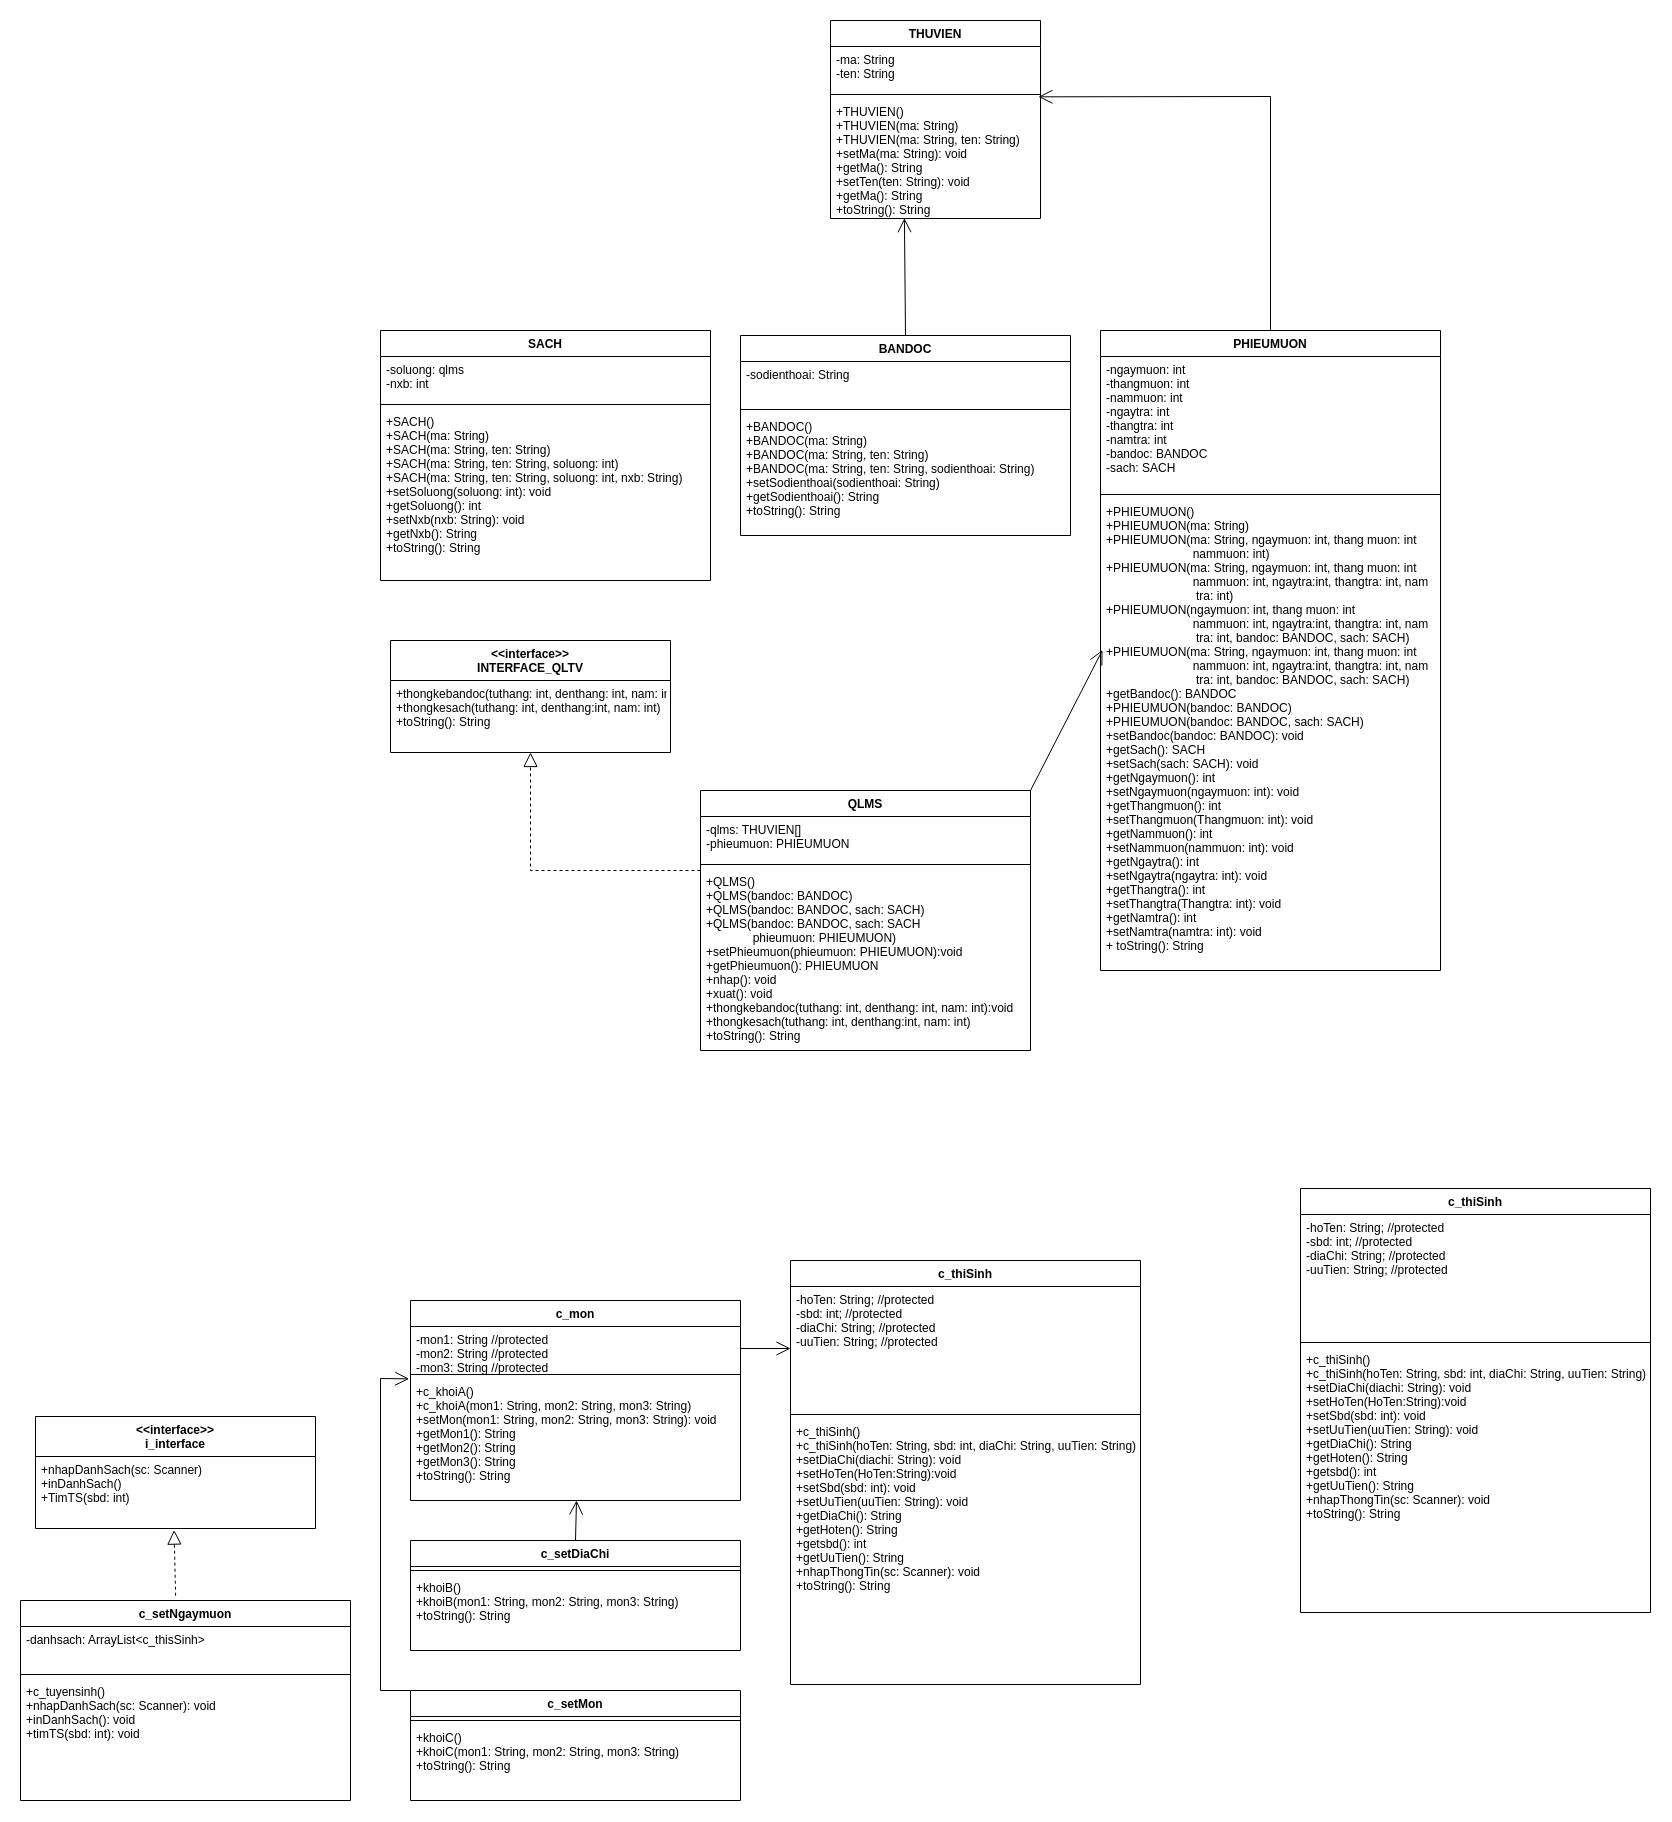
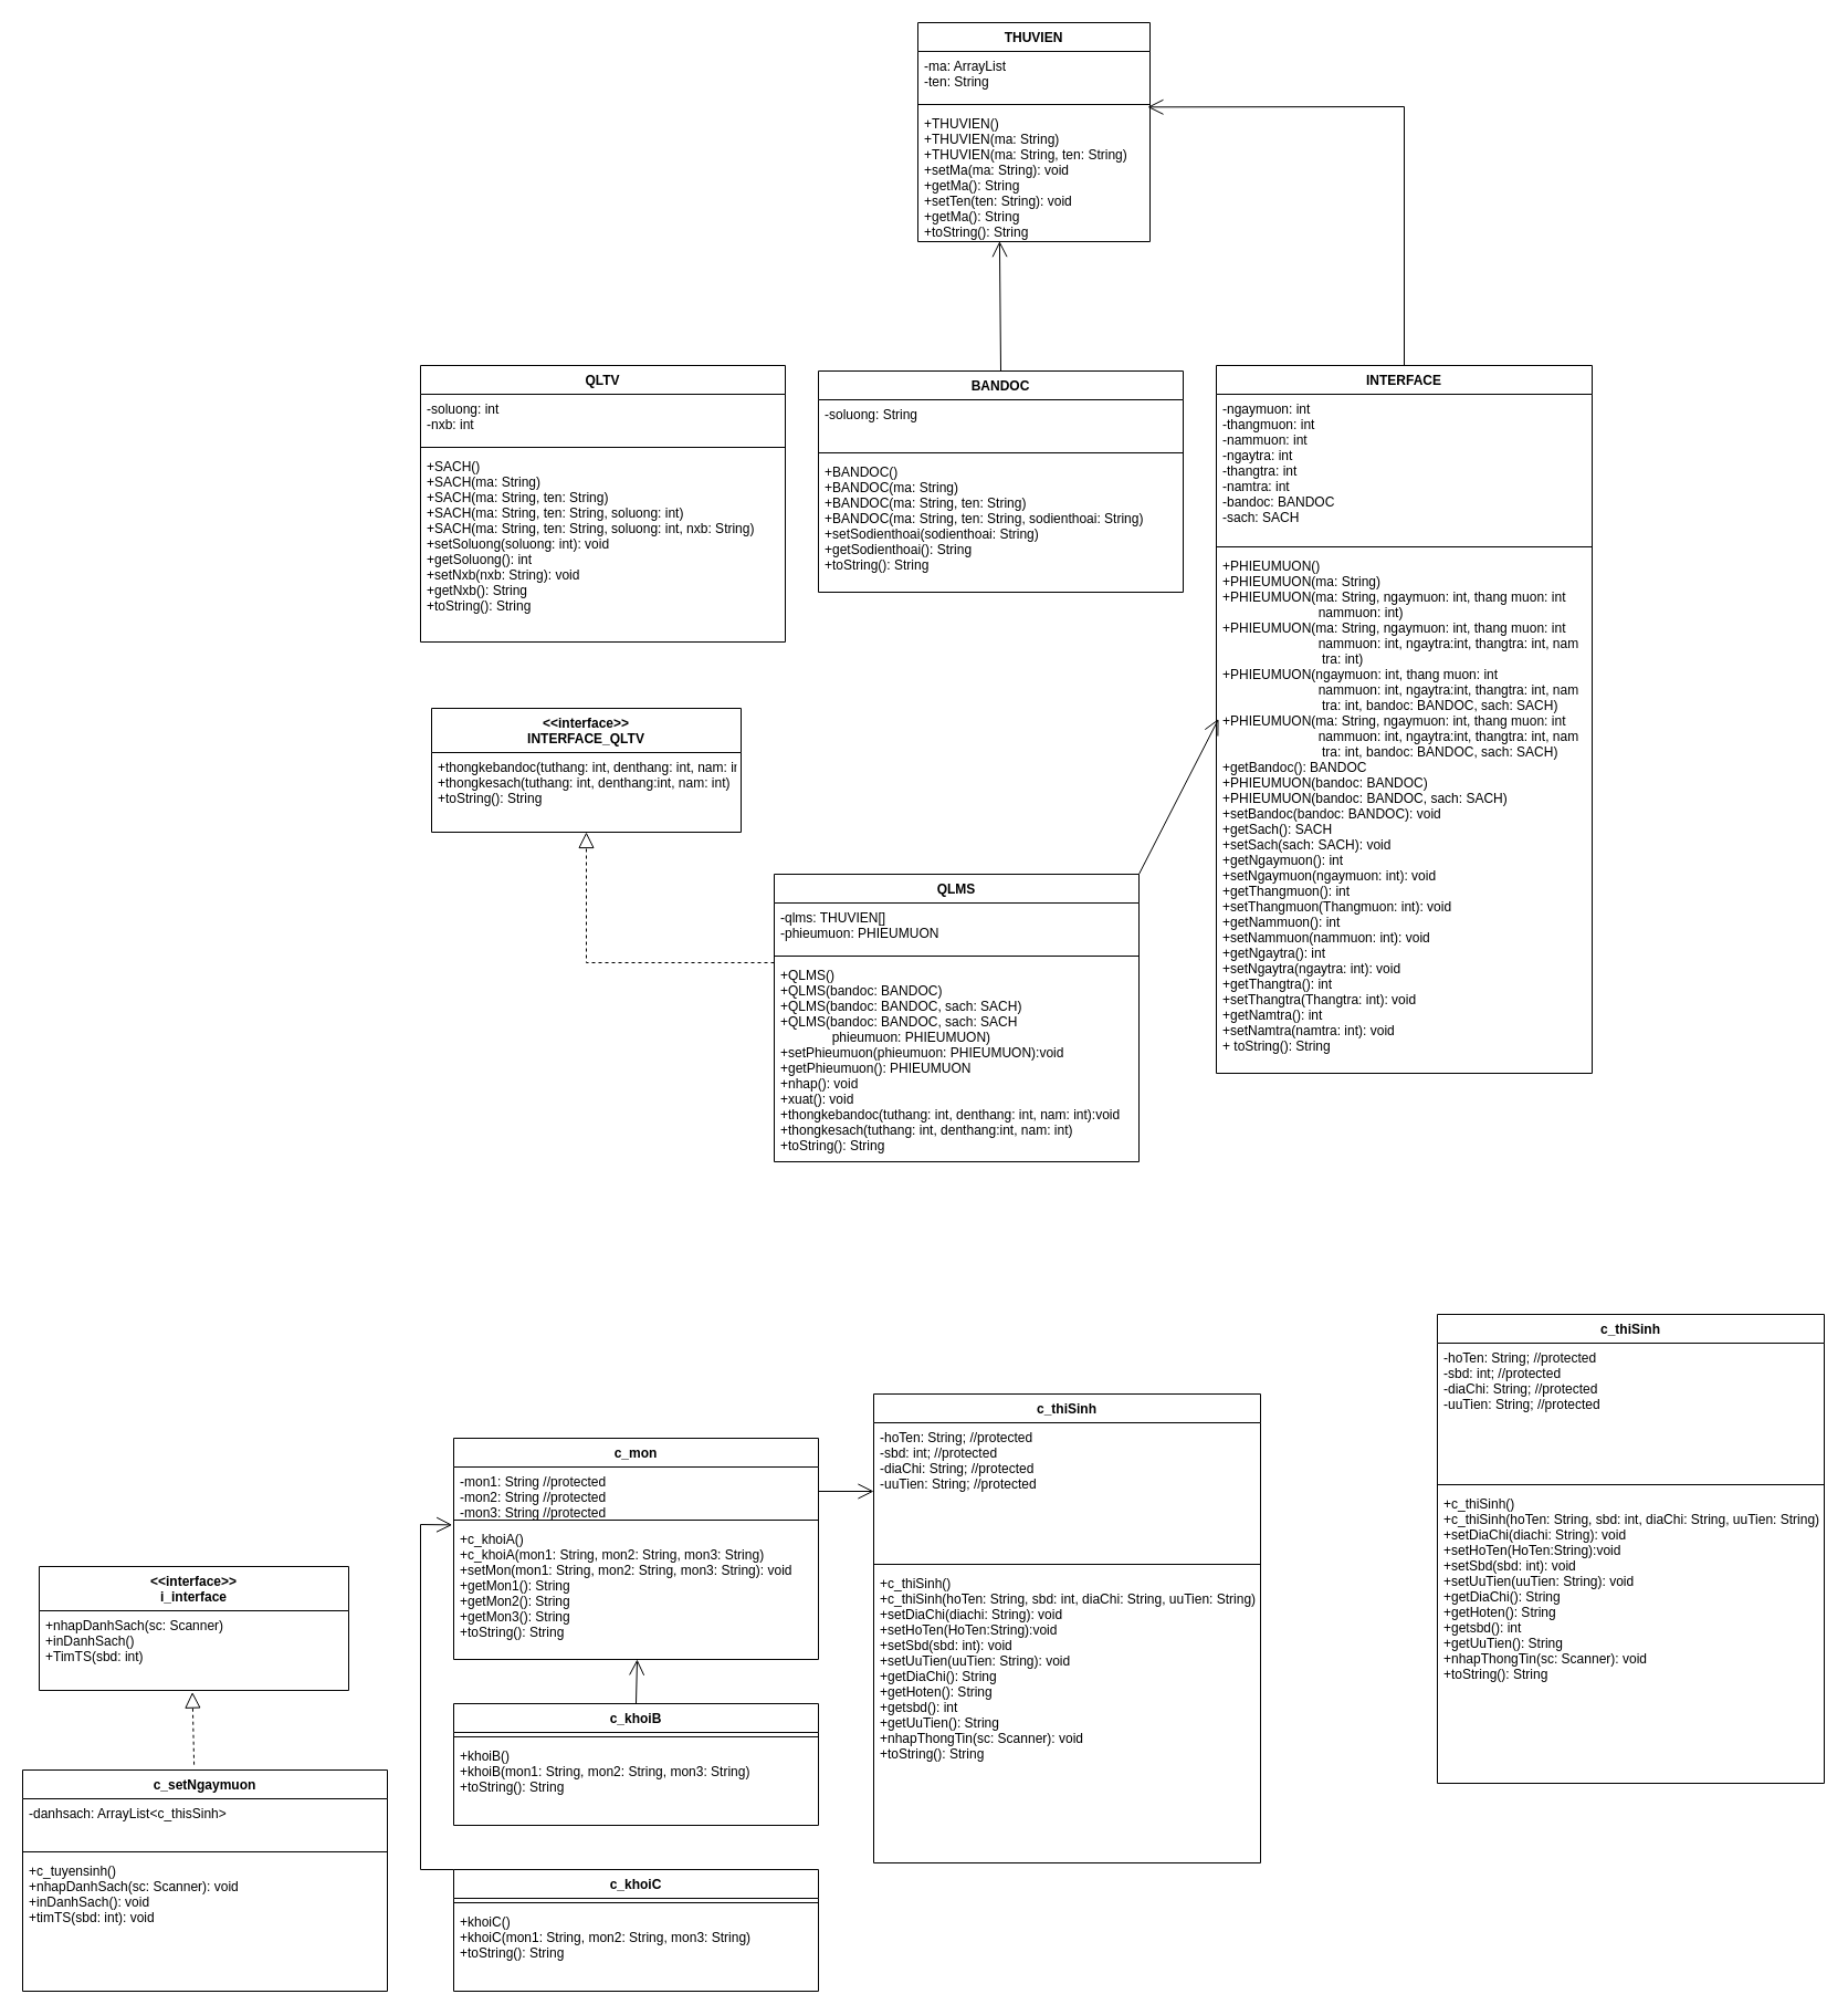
- <mxCell id="7" value="-ma: String&#10;-ten: String" style="text;strokeColor=none;fillColor=none;align=left;verticalAlign=top;spacingLeft=4;spacingRight=4;overflow=hidden;rotatable=0;points=[[0,0.5],[1,0.5]];portConstraint=eastwest;" parent="6" vertex="1"><mxGeometry y="26" width="210" height="44" as="geometry" /></mxCell>
+ <mxCell id="7" value="-ma: ArrayList&#10;-ten: String" style="text;strokeColor=none;fillColor=none;align=left;verticalAlign=top;spacingLeft=4;spacingRight=4;overflow=hidden;rotatable=0;points=[[0,0.5],[1,0.5]];portConstraint=eastwest;" parent="6" vertex="1"><mxGeometry y="26" width="210" height="44" as="geometry" /></mxCell>
- <mxCell id="2" value="SACH" style="swimlane;fontStyle=1;align=center;verticalAlign=top;childLayout=stackLayout;horizontal=1;startSize=26;horizontalStack=0;resizeParent=1;resizeParentMax=0;resizeLast=0;collapsible=1;marginBottom=0;" parent="1" vertex="1"><mxGeometry x="380" y="330" width="330" height="250" as="geometry"><mxRectangle x="110" y="710" width="70" height="26" as="alternateBounds" /></mxGeometry></mxCell>
+ <mxCell id="2" value="QLTV" style="swimlane;fontStyle=1;align=center;verticalAlign=top;childLayout=stackLayout;horizontal=1;startSize=26;horizontalStack=0;resizeParent=1;resizeParentMax=0;resizeLast=0;collapsible=1;marginBottom=0;" parent="1" vertex="1"><mxGeometry x="380" y="330" width="330" height="250" as="geometry"><mxRectangle x="110" y="710" width="70" height="26" as="alternateBounds" /></mxGeometry></mxCell>
- <mxCell id="10" value="PHIEUMUON" style="swimlane;fontStyle=1;align=center;verticalAlign=top;childLayout=stackLayout;horizontal=1;startSize=26;horizontalStack=0;resizeParent=1;resizeParentMax=0;resizeLast=0;collapsible=1;marginBottom=0;" parent="1" vertex="1"><mxGeometry x="1100" y="330" width="340" height="640" as="geometry"><mxRectangle x="110" y="710" width="70" height="26" as="alternateBounds" /></mxGeometry></mxCell>
+ <mxCell id="10" value="INTERFACE" style="swimlane;fontStyle=1;align=center;verticalAlign=top;childLayout=stackLayout;horizontal=1;startSize=26;horizontalStack=0;resizeParent=1;resizeParentMax=0;resizeLast=0;collapsible=1;marginBottom=0;" parent="1" vertex="1"><mxGeometry x="1100" y="330" width="340" height="640" as="geometry"><mxRectangle x="110" y="710" width="70" height="26" as="alternateBounds" /></mxGeometry></mxCell>
- <mxCell id="3" value="-soluong: qlms&#10;-nxb: int" style="text;strokeColor=none;fillColor=none;align=left;verticalAlign=top;spacingLeft=4;spacingRight=4;overflow=hidden;rotatable=0;points=[[0,0.5],[1,0.5]];portConstraint=eastwest;" parent="2" vertex="1"><mxGeometry y="26" width="330" height="44" as="geometry" /></mxCell>
+ <mxCell id="3" value="-soluong: int&#10;-nxb: int" style="text;strokeColor=none;fillColor=none;align=left;verticalAlign=top;spacingLeft=4;spacingRight=4;overflow=hidden;rotatable=0;points=[[0,0.5],[1,0.5]];portConstraint=eastwest;" parent="2" vertex="1"><mxGeometry y="26" width="330" height="44" as="geometry" /></mxCell>
- <mxCell id="21" value="-sodienthoai: String" style="text;strokeColor=none;fillColor=none;align=left;verticalAlign=top;spacingLeft=4;spacingRight=4;overflow=hidden;rotatable=0;points=[[0,0.5],[1,0.5]];portConstraint=eastwest;" parent="20" vertex="1"><mxGeometry y="26" width="330" height="44" as="geometry" /></mxCell>
+ <mxCell id="21" value="-soluong: String" style="text;strokeColor=none;fillColor=none;align=left;verticalAlign=top;spacingLeft=4;spacingRight=4;overflow=hidden;rotatable=0;points=[[0,0.5],[1,0.5]];portConstraint=eastwest;" parent="20" vertex="1"><mxGeometry y="26" width="330" height="44" as="geometry" /></mxCell>
- <mxCell id="36" value="c_setDiaChi" style="swimlane;fontStyle=1;align=center;verticalAlign=top;childLayout=stackLayout;horizontal=1;startSize=26;horizontalStack=0;resizeParent=1;resizeParentMax=0;resizeLast=0;collapsible=1;marginBottom=0;" parent="1" vertex="1"><mxGeometry x="410" y="1540" width="330" height="110" as="geometry"><mxRectangle x="110" y="710" width="70" height="26" as="alternateBounds" /></mxGeometry></mxCell>
+ <mxCell id="36" value="c_khoiB" style="swimlane;fontStyle=1;align=center;verticalAlign=top;childLayout=stackLayout;horizontal=1;startSize=26;horizontalStack=0;resizeParent=1;resizeParentMax=0;resizeLast=0;collapsible=1;marginBottom=0;" parent="1" vertex="1"><mxGeometry x="410" y="1540" width="330" height="110" as="geometry"><mxRectangle x="110" y="710" width="70" height="26" as="alternateBounds" /></mxGeometry></mxCell>
- <mxCell id="39" value="c_setMon" style="swimlane;fontStyle=1;align=center;verticalAlign=top;childLayout=stackLayout;horizontal=1;startSize=26;horizontalStack=0;resizeParent=1;resizeParentMax=0;resizeLast=0;collapsible=1;marginBottom=0;" parent="1" vertex="1"><mxGeometry x="410" y="1690" width="330" height="110" as="geometry"><mxRectangle x="110" y="710" width="70" height="26" as="alternateBounds" /></mxGeometry></mxCell>
+ <mxCell id="39" value="c_khoiC" style="swimlane;fontStyle=1;align=center;verticalAlign=top;childLayout=stackLayout;horizontal=1;startSize=26;horizontalStack=0;resizeParent=1;resizeParentMax=0;resizeLast=0;collapsible=1;marginBottom=0;" parent="1" vertex="1"><mxGeometry x="410" y="1690" width="330" height="110" as="geometry"><mxRectangle x="110" y="710" width="70" height="26" as="alternateBounds" /></mxGeometry></mxCell>
